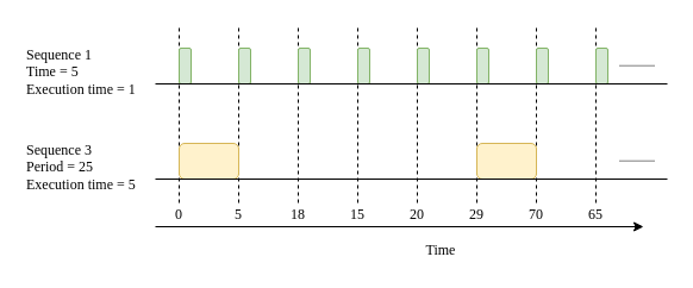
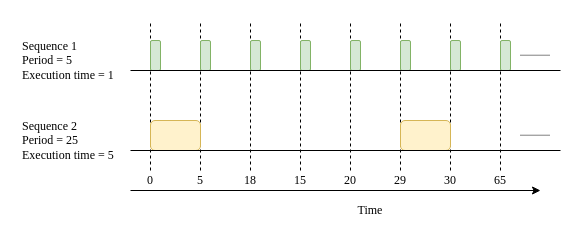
- <mxCell id="32" value="&lt;font face=&quot;Times New Roman&quot;&gt;Sequence 1&lt;br&gt;Time = 5&lt;br&gt;Execution time = 1&lt;/font&gt;" style="text;html=1;strokeColor=none;fillColor=none;align=left;verticalAlign=middle;whiteSpace=wrap;rounded=0;" vertex="1" parent="1"><mxGeometry x="20" y="40" width="110" height="40" as="geometry" /></mxCell>
+ <mxCell id="32" value="&lt;font face=&quot;Times New Roman&quot;&gt;Sequence 1&lt;br&gt;Period = 5&lt;br&gt;Execution time = 1&lt;/font&gt;" style="text;html=1;strokeColor=none;fillColor=none;align=left;verticalAlign=middle;whiteSpace=wrap;rounded=0;" vertex="1" parent="1"><mxGeometry x="20" y="40" width="110" height="40" as="geometry" /></mxCell>
- <mxCell id="33" value="&lt;font face=&quot;Times New Roman&quot;&gt;Sequence 3&lt;br&gt;Period = 25&lt;br&gt;Execution time = 5&lt;/font&gt;" style="text;html=1;strokeColor=none;fillColor=none;align=left;verticalAlign=middle;whiteSpace=wrap;rounded=0;" vertex="1" parent="1"><mxGeometry x="20" y="120" width="110" height="40" as="geometry" /></mxCell>
+ <mxCell id="33" value="&lt;font face=&quot;Times New Roman&quot;&gt;Sequence 2&lt;br&gt;Period = 25&lt;br&gt;Execution time = 5&lt;/font&gt;" style="text;html=1;strokeColor=none;fillColor=none;align=left;verticalAlign=middle;whiteSpace=wrap;rounded=0;" vertex="1" parent="1"><mxGeometry x="20" y="120" width="110" height="40" as="geometry" /></mxCell>
- <mxCell id="29" value="&lt;font face=&quot;Times New Roman&quot;&gt;70&lt;/font&gt;" style="text;html=1;strokeColor=none;fillColor=none;align=center;verticalAlign=middle;whiteSpace=wrap;rounded=0;" vertex="1" parent="1"><mxGeometry x="440" y="170" width="20" height="20" as="geometry" /></mxCell>
+ <mxCell id="29" value="&lt;font face=&quot;Times New Roman&quot;&gt;30&lt;/font&gt;" style="text;html=1;strokeColor=none;fillColor=none;align=center;verticalAlign=middle;whiteSpace=wrap;rounded=0;" vertex="1" parent="1"><mxGeometry x="440" y="170" width="20" height="20" as="geometry" /></mxCell>
